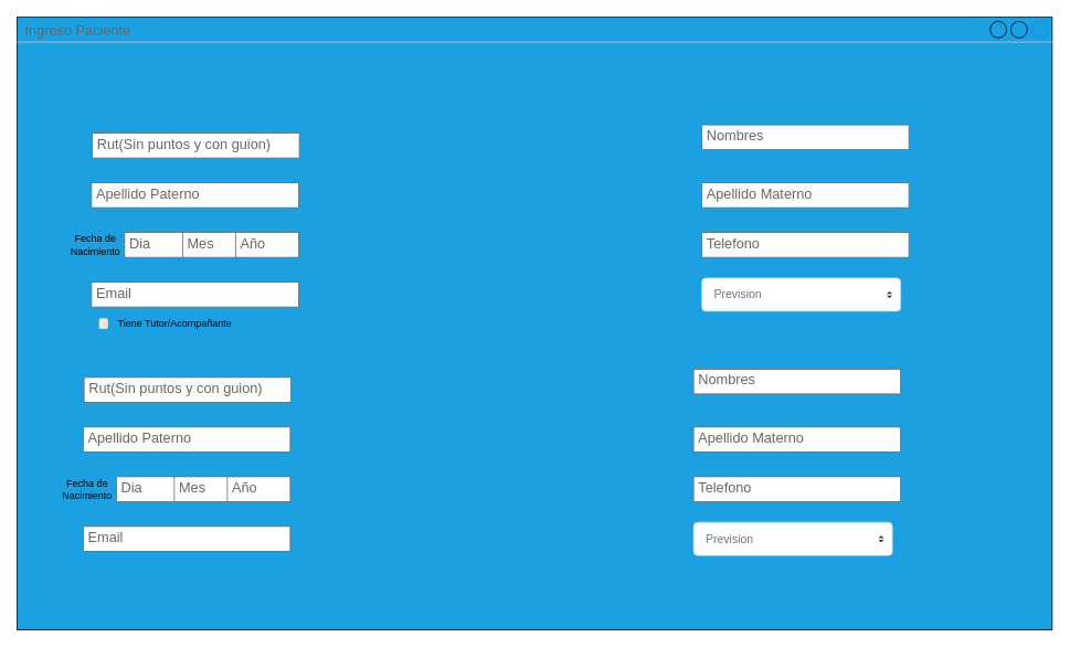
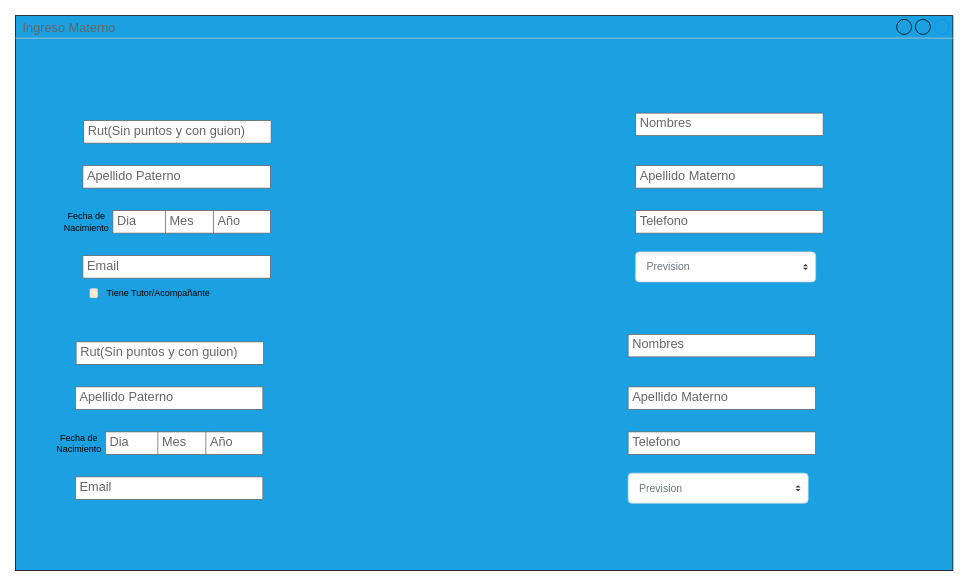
- <mxCell id="2" value="Ingreso Paciente" style="strokeWidth=1;shadow=0;dashed=0;align=center;html=1;shape=mxgraph.mockup.containers.window;align=left;verticalAlign=top;spacingLeft=8;strokeColor2=#008cff;strokeColor3=#c4c4c4;fontColor=#666666;mainText=;fontSize=17;labelBackgroundColor=none;whiteSpace=wrap;fillColor=#1BA1E2;" parent="1" vertex="1"><mxGeometry width="1250" height="740" as="geometry" x="20" y="20" /></mxCell>
+ <mxCell id="2" value="Ingreso Materno" style="strokeWidth=1;shadow=0;dashed=0;align=center;html=1;shape=mxgraph.mockup.containers.window;align=left;verticalAlign=top;spacingLeft=8;strokeColor2=#008cff;strokeColor3=#c4c4c4;fontColor=#666666;mainText=;fontSize=17;labelBackgroundColor=none;whiteSpace=wrap;fillColor=#1BA1E2;" parent="1" vertex="1"><mxGeometry width="1250" height="740" as="geometry" x="20" y="20" /></mxCell>
